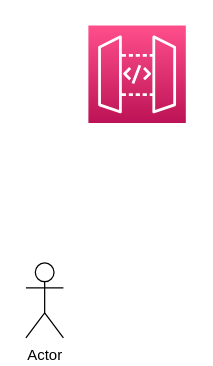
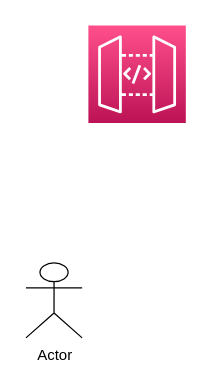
- <mxCell id="3" value="Actor" style="shape=umlActor;verticalLabelPosition=bottom;verticalAlign=top;html=1;" vertex="1" parent="1"><mxGeometry x="20" y="210" width="30" height="60" as="geometry" /></mxCell>
+ <mxCell id="3" value="Actor" style="shape=umlActor;verticalLabelPosition=bottom;verticalAlign=top;html=1;" vertex="1" parent="1"><mxGeometry x="20" y="210" width="45" height="60" as="geometry" /></mxCell>
